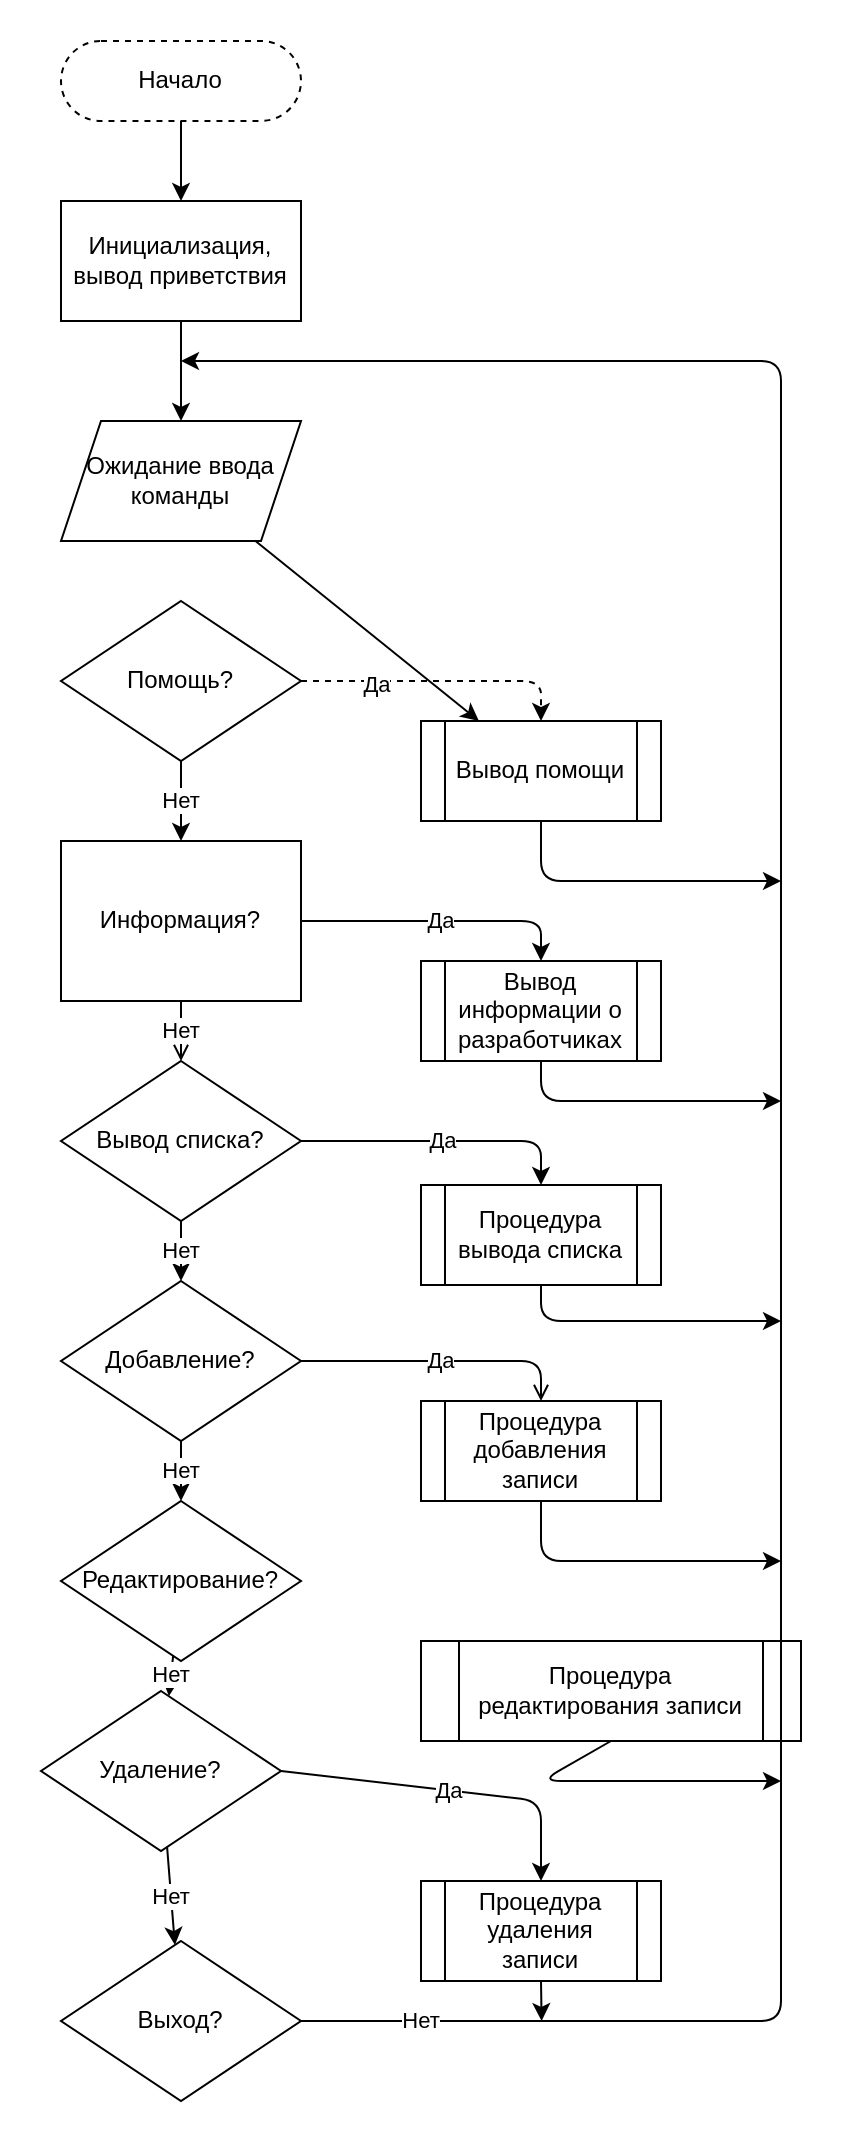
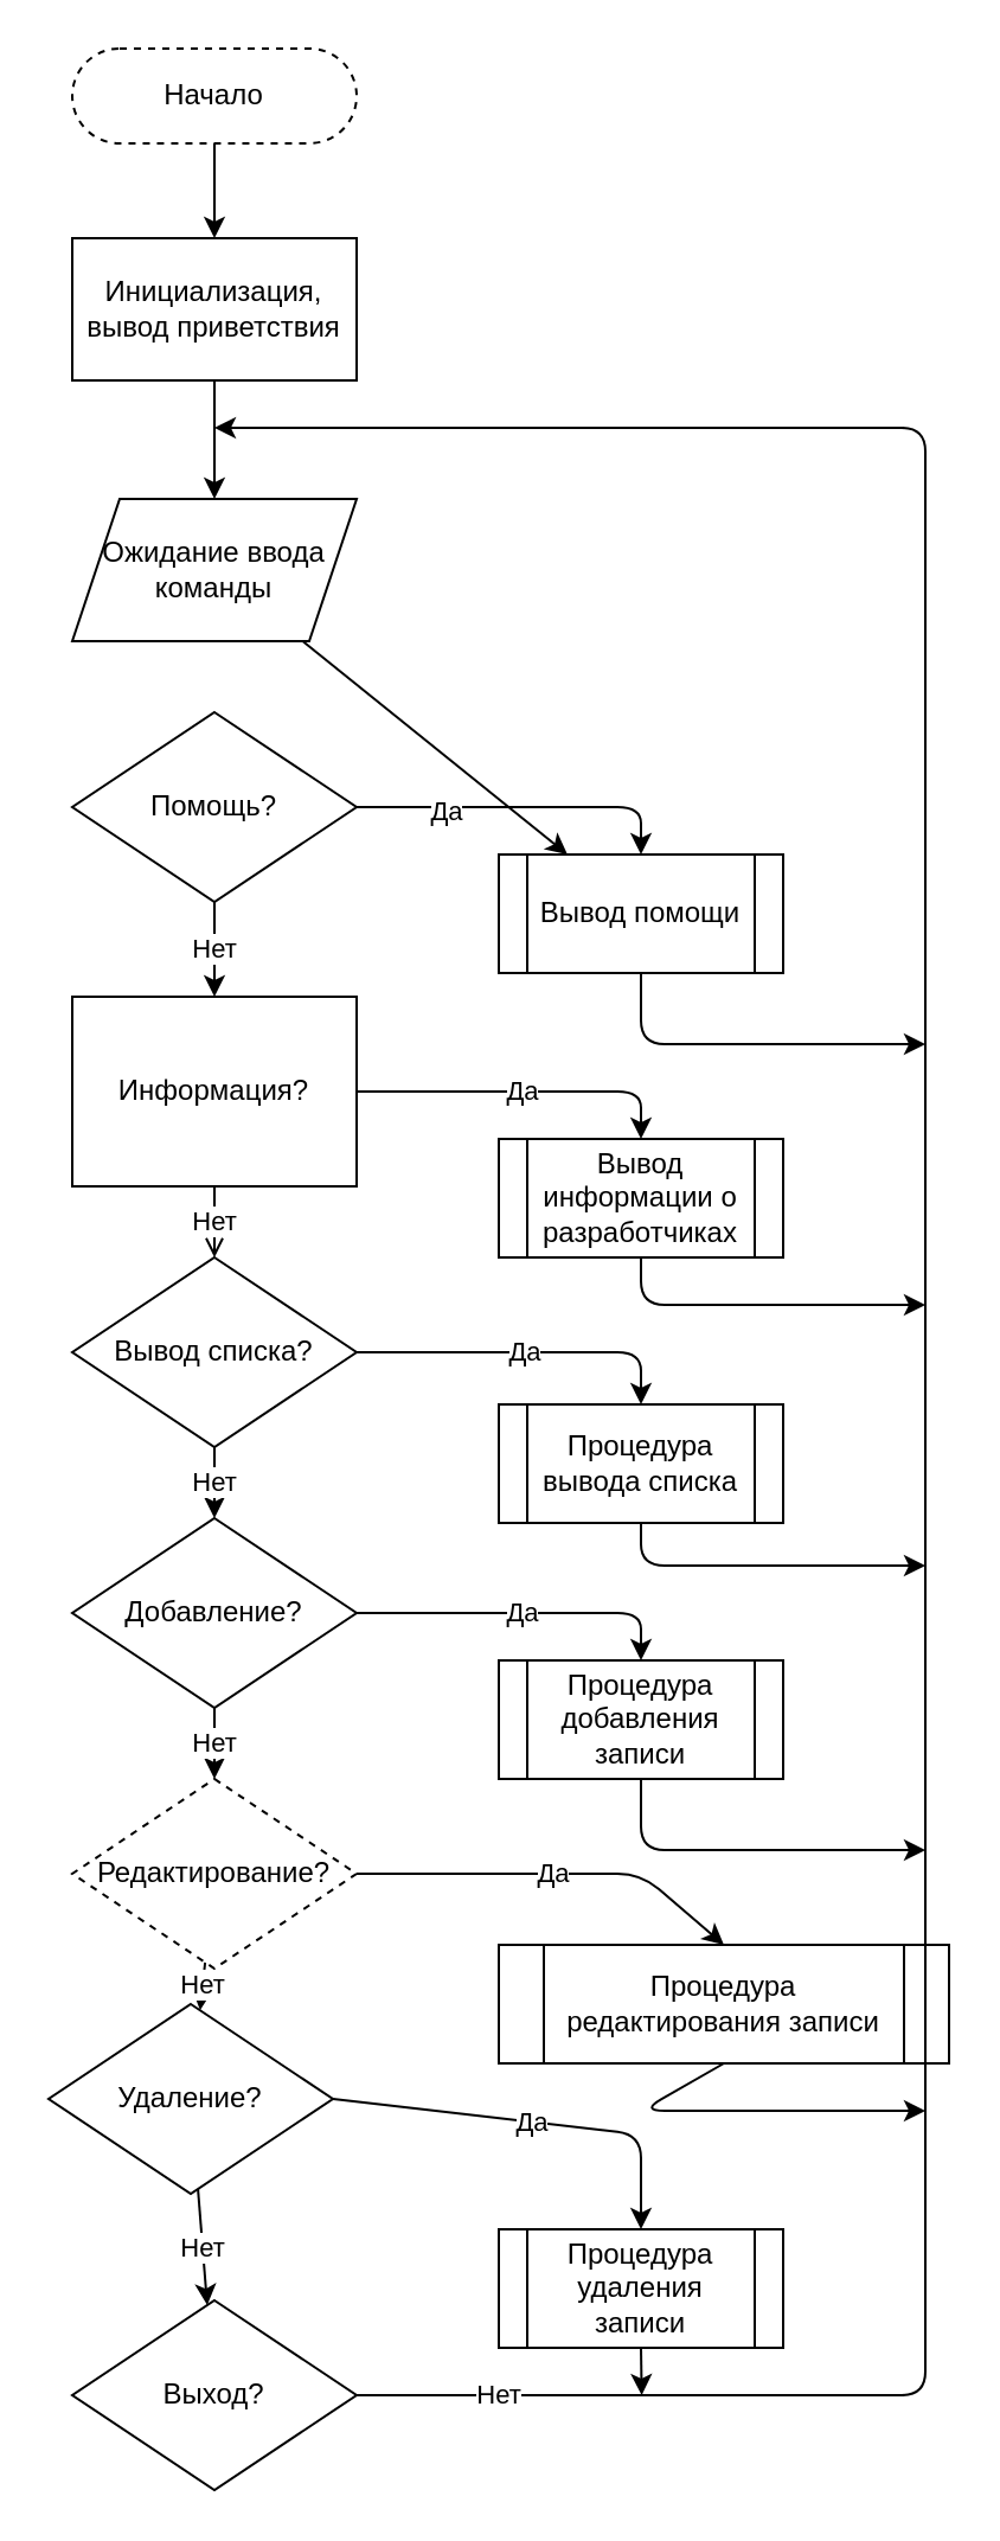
- <mxCell id="9" style="edgeStyle=none;html=1;exitX=1;exitY=0.5;exitDx=0;exitDy=0;entryX=0.5;entryY=0;entryDx=0;entryDy=0;dashed=1;" edge="1" parent="1" source="11" target="40"><mxGeometry relative="1" as="geometry"><Array as="points"><mxPoint x="270" y="340" /></Array></mxGeometry></mxCell>
+ <mxCell id="9" style="edgeStyle=none;html=1;exitX=1;exitY=0.5;exitDx=0;exitDy=0;entryX=0.5;entryY=0;entryDx=0;entryDy=0;" edge="1" parent="1" source="11" target="40"><mxGeometry relative="1" as="geometry"><Array as="points"><mxPoint x="270" y="340" /></Array></mxGeometry></mxCell>
- <mxCell id="19" value="Да" style="edgeStyle=none;html=1;exitX=1;exitY=0.5;exitDx=0;exitDy=0;entryX=0.5;entryY=0;entryDx=0;entryDy=0;endArrow=open;" edge="1" parent="1" source="20" target="34"><mxGeometry relative="1" as="geometry"><Array as="points"><mxPoint x="270" y="680" /></Array></mxGeometry></mxCell>
+ <mxCell id="19" value="Да" style="edgeStyle=none;html=1;exitX=1;exitY=0.5;exitDx=0;exitDy=0;entryX=0.5;entryY=0;entryDx=0;entryDy=0;" edge="1" parent="1" source="20" target="34"><mxGeometry relative="1" as="geometry"><Array as="points"><mxPoint x="270" y="680" /></Array></mxGeometry></mxCell>
- <mxCell id="23" value="Редактирование?" style="rhombus;whiteSpace=wrap;html=1;" vertex="1" parent="1"><mxGeometry x="30" y="750" width="120" height="80" as="geometry" /></mxCell>
+ <mxCell id="23" value="Редактирование?" style="rhombus;whiteSpace=wrap;html=1;dashed=1;" vertex="1" parent="1"><mxGeometry x="30" y="750" width="120" height="80" as="geometry" /></mxCell>
+ <mxCell id="22" value="Да" style="edgeStyle=none;html=1;exitX=1;exitY=0.5;exitDx=0;exitDy=0;entryX=0.5;entryY=0;entryDx=0;entryDy=0;" edge="1" parent="1" source="23" target="32"><mxGeometry relative="1" as="geometry"><Array as="points"><mxPoint x="270" y="790" /></Array></mxGeometry></mxCell>
